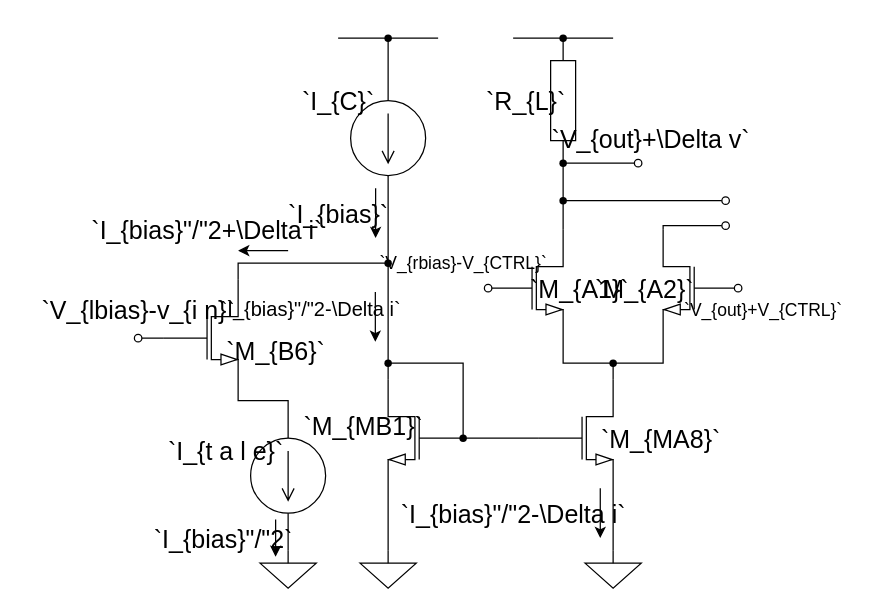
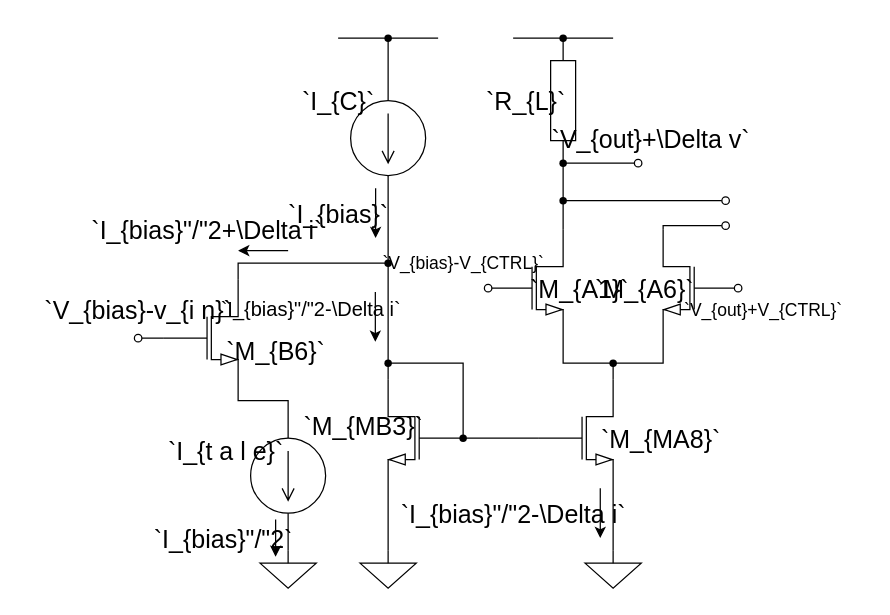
- <mxCell id="66" value="&lt;font style=&quot;font-size: 14px;&quot;&gt;`V_{rbias}-V_{CTRL}`&lt;/font&gt;" style="text;html=1;align=center;verticalAlign=middle;resizable=0;points=[];autosize=1;strokeColor=none;fillColor=none;fontSize=14;fontFamily=Helvetica;fontColor=default;" parent="1" vertex="1"><mxGeometry x="290" y="195" width="160" height="30" as="geometry" /></mxCell>
+ <mxCell id="66" value="&lt;font style=&quot;font-size: 14px;&quot;&gt;`V_{bias}-V_{CTRL}`&lt;/font&gt;" style="text;html=1;align=center;verticalAlign=middle;resizable=0;points=[];autosize=1;strokeColor=none;fillColor=none;fontSize=14;fontFamily=Helvetica;fontColor=default;" parent="1" vertex="1"><mxGeometry x="290" y="195" width="160" height="30" as="geometry" /></mxCell>
- <mxCell id="76" value="&lt;font style=&quot;font-size: 20px;&quot;&gt;`M_{A2}`&lt;/font&gt;" style="text;html=1;align=center;verticalAlign=middle;resizable=0;points=[];autosize=1;strokeColor=none;fillColor=none;fontSize=11;fontFamily=Helvetica;fontColor=default;" parent="1" vertex="1"><mxGeometry x="465" y="210" width="100" height="40" as="geometry" /></mxCell>
+ <mxCell id="76" value="&lt;font style=&quot;font-size: 20px;&quot;&gt;`M_{A6}`&lt;/font&gt;" style="text;html=1;align=center;verticalAlign=middle;resizable=0;points=[];autosize=1;strokeColor=none;fillColor=none;fontSize=11;fontFamily=Helvetica;fontColor=default;" parent="1" vertex="1"><mxGeometry x="465" y="210" width="100" height="40" as="geometry" /></mxCell>
- <mxCell id="56" value="&lt;font style=&quot;font-size: 20px;&quot;&gt;`V_{lbias}-v_{i n}`&lt;/font&gt;" style="text;html=1;align=center;verticalAlign=middle;resizable=0;points=[];autosize=1;strokeColor=none;fillColor=none;fontSize=11;fontFamily=Helvetica;fontColor=default;" parent="1" vertex="1"><mxGeometry x="20" y="227" width="180" height="40" as="geometry" /></mxCell>
+ <mxCell id="56" value="&lt;font style=&quot;font-size: 20px;&quot;&gt;`V_{bias}-v_{i n}`&lt;/font&gt;" style="text;html=1;align=center;verticalAlign=middle;resizable=0;points=[];autosize=1;strokeColor=none;fillColor=none;fontSize=11;fontFamily=Helvetica;fontColor=default;" parent="1" vertex="1"><mxGeometry x="20" y="227" width="180" height="40" as="geometry" /></mxCell>
- <mxCell id="73" value="&lt;font style=&quot;font-size: 20px;&quot;&gt;`M_{MB1}`&lt;/font&gt;" style="text;html=1;align=center;verticalAlign=middle;resizable=0;points=[];autosize=1;strokeColor=none;fillColor=none;fontSize=11;fontFamily=Helvetica;fontColor=default;" parent="1" vertex="1"><mxGeometry x="230" y="320" width="120" height="40" as="geometry" /></mxCell>
+ <mxCell id="73" value="&lt;font style=&quot;font-size: 20px;&quot;&gt;`M_{MB3}`&lt;/font&gt;" style="text;html=1;align=center;verticalAlign=middle;resizable=0;points=[];autosize=1;strokeColor=none;fillColor=none;fontSize=11;fontFamily=Helvetica;fontColor=default;" parent="1" vertex="1"><mxGeometry x="230" y="320" width="120" height="40" as="geometry" /></mxCell>
